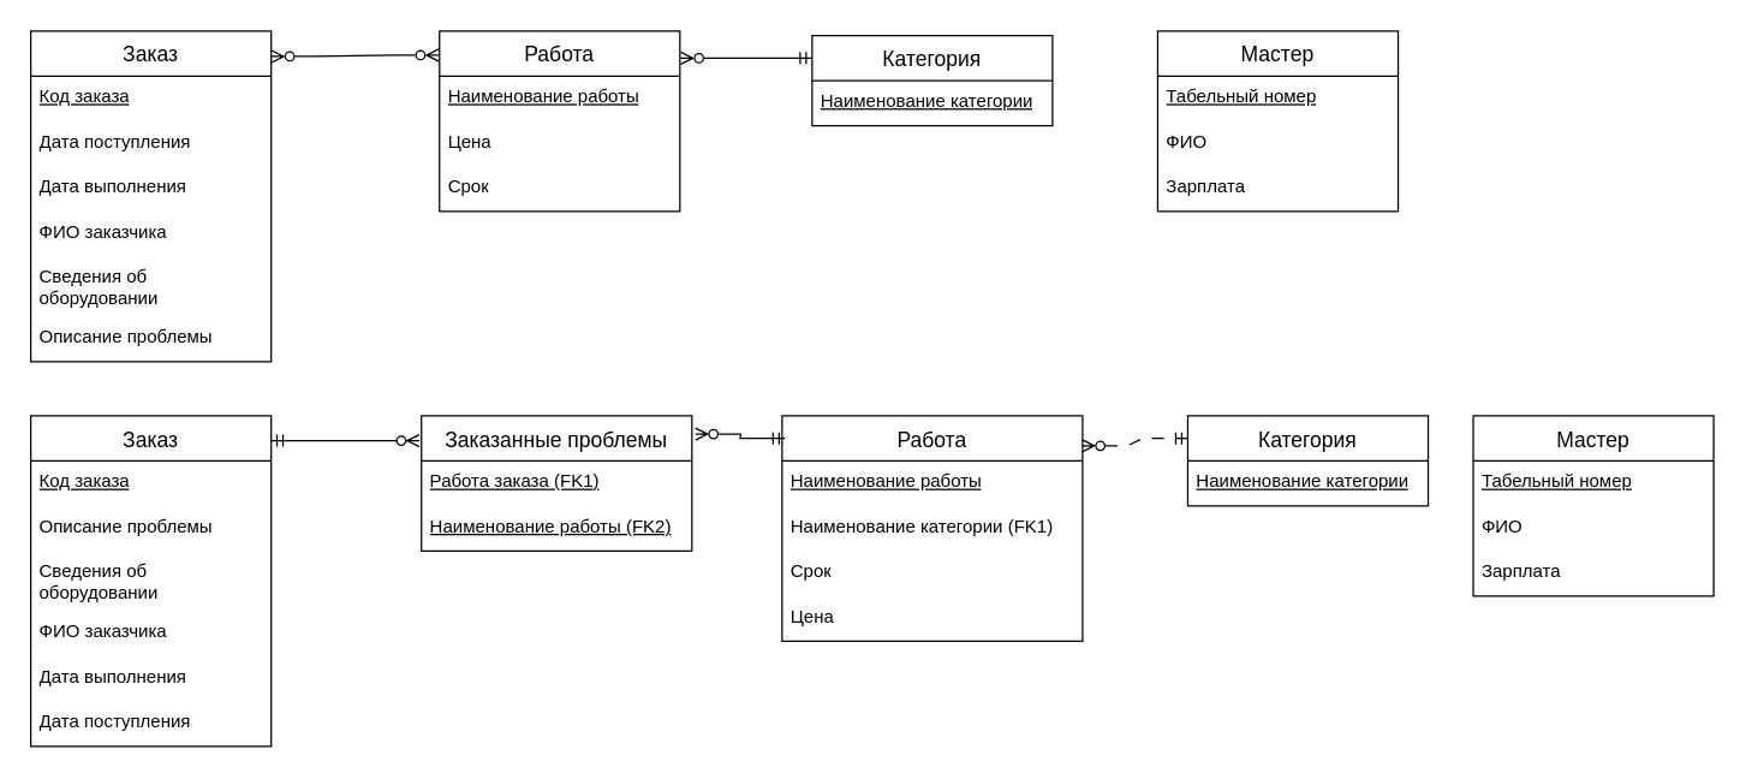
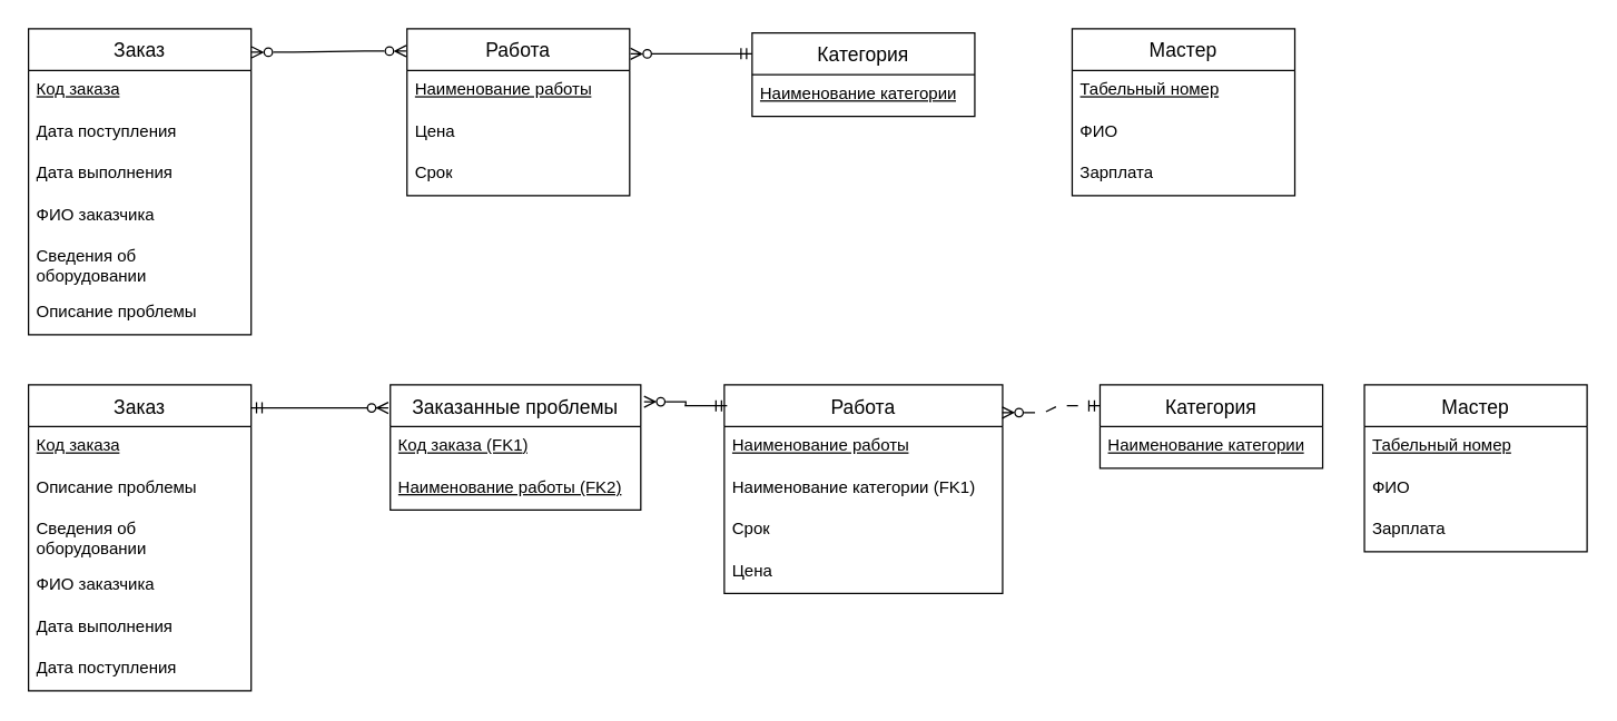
- <mxCell id="34" value="&lt;span&gt;Работа заказа (FK1&lt;/span&gt;&lt;span style=&quot;background-color: initial;&quot;&gt;)&lt;/span&gt;" style="text;strokeColor=none;fillColor=none;spacingLeft=4;spacingRight=4;overflow=hidden;rotatable=0;points=[[0,0.5],[1,0.5]];portConstraint=eastwest;fontSize=12;whiteSpace=wrap;html=1;fontStyle=4" parent="33" vertex="1"><mxGeometry y="30" width="180" height="30" as="geometry" /></mxCell>
+ <mxCell id="34" value="&lt;span&gt;Код заказа (FK1&lt;/span&gt;&lt;span style=&quot;background-color: initial;&quot;&gt;)&lt;/span&gt;" style="text;strokeColor=none;fillColor=none;spacingLeft=4;spacingRight=4;overflow=hidden;rotatable=0;points=[[0,0.5],[1,0.5]];portConstraint=eastwest;fontSize=12;whiteSpace=wrap;html=1;fontStyle=4" parent="33" vertex="1"><mxGeometry y="30" width="180" height="30" as="geometry" /></mxCell>
